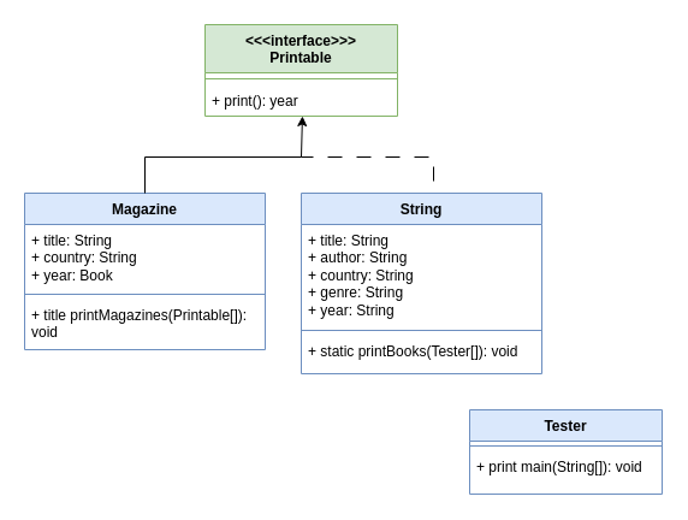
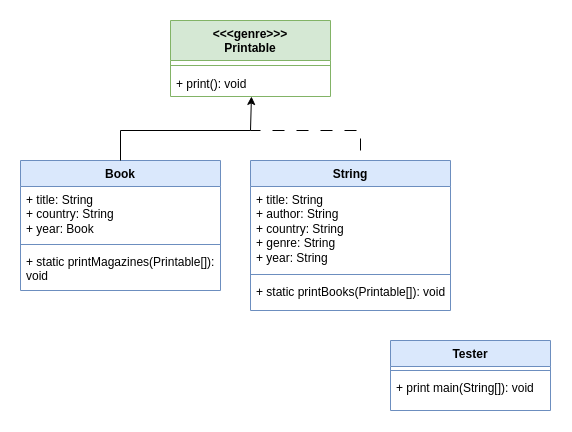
- <mxCell id="6" value="&amp;lt;&amp;lt;&amp;lt;interface&amp;gt;&amp;gt;&amp;gt;&lt;div&gt;Printable&lt;/div&gt;" style="swimlane;fontStyle=1;align=center;verticalAlign=top;childLayout=stackLayout;horizontal=1;startSize=40;horizontalStack=0;resizeParent=1;resizeParentMax=0;resizeLast=0;collapsible=1;marginBottom=0;whiteSpace=wrap;html=1;strokeColor=#82b366;fontFamily=Helvetica;fontSize=12;fontColor=default;fillColor=#d5e8d4;" vertex="1" parent="1"><mxGeometry x="170" y="20" width="160" height="76" as="geometry" /></mxCell>
+ <mxCell id="6" value="&amp;lt;&amp;lt;&amp;lt;genre&amp;gt;&amp;gt;&amp;gt;&lt;div&gt;Printable&lt;/div&gt;" style="swimlane;fontStyle=1;align=center;verticalAlign=top;childLayout=stackLayout;horizontal=1;startSize=40;horizontalStack=0;resizeParent=1;resizeParentMax=0;resizeLast=0;collapsible=1;marginBottom=0;whiteSpace=wrap;html=1;strokeColor=#82b366;fontFamily=Helvetica;fontSize=12;fontColor=default;fillColor=#d5e8d4;" vertex="1" parent="1"><mxGeometry x="170" y="20" width="160" height="76" as="geometry" /></mxCell>
- <mxCell id="8" value="+ print(): year" style="text;strokeColor=none;fillColor=none;align=left;verticalAlign=top;spacingLeft=4;spacingRight=4;overflow=hidden;rotatable=0;points=[[0,0.5],[1,0.5]];portConstraint=eastwest;whiteSpace=wrap;html=1;fontFamily=Helvetica;fontSize=12;fontColor=default;" vertex="1" parent="6"><mxGeometry y="50" width="160" height="26" as="geometry" /></mxCell>
+ <mxCell id="8" value="+ print(): void" style="text;strokeColor=none;fillColor=none;align=left;verticalAlign=top;spacingLeft=4;spacingRight=4;overflow=hidden;rotatable=0;points=[[0,0.5],[1,0.5]];portConstraint=eastwest;whiteSpace=wrap;html=1;fontFamily=Helvetica;fontSize=12;fontColor=default;" vertex="1" parent="6"><mxGeometry y="50" width="160" height="26" as="geometry" /></mxCell>
- <mxCell id="9" value="Magazine" style="swimlane;fontStyle=1;align=center;verticalAlign=top;childLayout=stackLayout;horizontal=1;startSize=26;horizontalStack=0;resizeParent=1;resizeParentMax=0;resizeLast=0;collapsible=1;marginBottom=0;whiteSpace=wrap;html=1;strokeColor=#6c8ebf;fontFamily=Helvetica;fontSize=12;fillColor=#dae8fc;" vertex="1" parent="1"><mxGeometry x="20" y="160" width="200" height="130" as="geometry" /></mxCell>
+ <mxCell id="9" value="Book" style="swimlane;fontStyle=1;align=center;verticalAlign=top;childLayout=stackLayout;horizontal=1;startSize=26;horizontalStack=0;resizeParent=1;resizeParentMax=0;resizeLast=0;collapsible=1;marginBottom=0;whiteSpace=wrap;html=1;strokeColor=#6c8ebf;fontFamily=Helvetica;fontSize=12;fillColor=#dae8fc;" vertex="1" parent="1"><mxGeometry x="20" y="160" width="200" height="130" as="geometry" /></mxCell>
- <mxCell id="12" value="+ title printMagazines(Printable[]): void" style="text;strokeColor=none;fillColor=none;align=left;verticalAlign=top;spacingLeft=4;spacingRight=4;overflow=hidden;rotatable=0;points=[[0,0.5],[1,0.5]];portConstraint=eastwest;whiteSpace=wrap;html=1;fontFamily=Helvetica;fontSize=12;fontColor=default;" vertex="1" parent="9"><mxGeometry y="88" width="200" height="42" as="geometry" /></mxCell>
+ <mxCell id="12" value="+ static printMagazines(Printable[]): void" style="text;strokeColor=none;fillColor=none;align=left;verticalAlign=top;spacingLeft=4;spacingRight=4;overflow=hidden;rotatable=0;points=[[0,0.5],[1,0.5]];portConstraint=eastwest;whiteSpace=wrap;html=1;fontFamily=Helvetica;fontSize=12;fontColor=default;" vertex="1" parent="9"><mxGeometry y="88" width="200" height="42" as="geometry" /></mxCell>
- <mxCell id="5" value="+ static printBooks(Tester[]): void" style="text;strokeColor=none;fillColor=none;align=left;verticalAlign=top;spacingLeft=4;spacingRight=4;overflow=hidden;rotatable=0;points=[[0,0.5],[1,0.5]];portConstraint=eastwest;whiteSpace=wrap;html=1;fontFamily=Helvetica;fontSize=12;fontColor=default;" vertex="1" parent="2"><mxGeometry y="118" width="200" height="32" as="geometry" /></mxCell>
+ <mxCell id="5" value="+ static printBooks(Printable[]): void" style="text;strokeColor=none;fillColor=none;align=left;verticalAlign=top;spacingLeft=4;spacingRight=4;overflow=hidden;rotatable=0;points=[[0,0.5],[1,0.5]];portConstraint=eastwest;whiteSpace=wrap;html=1;fontFamily=Helvetica;fontSize=12;fontColor=default;" vertex="1" parent="2"><mxGeometry y="118" width="200" height="32" as="geometry" /></mxCell>
